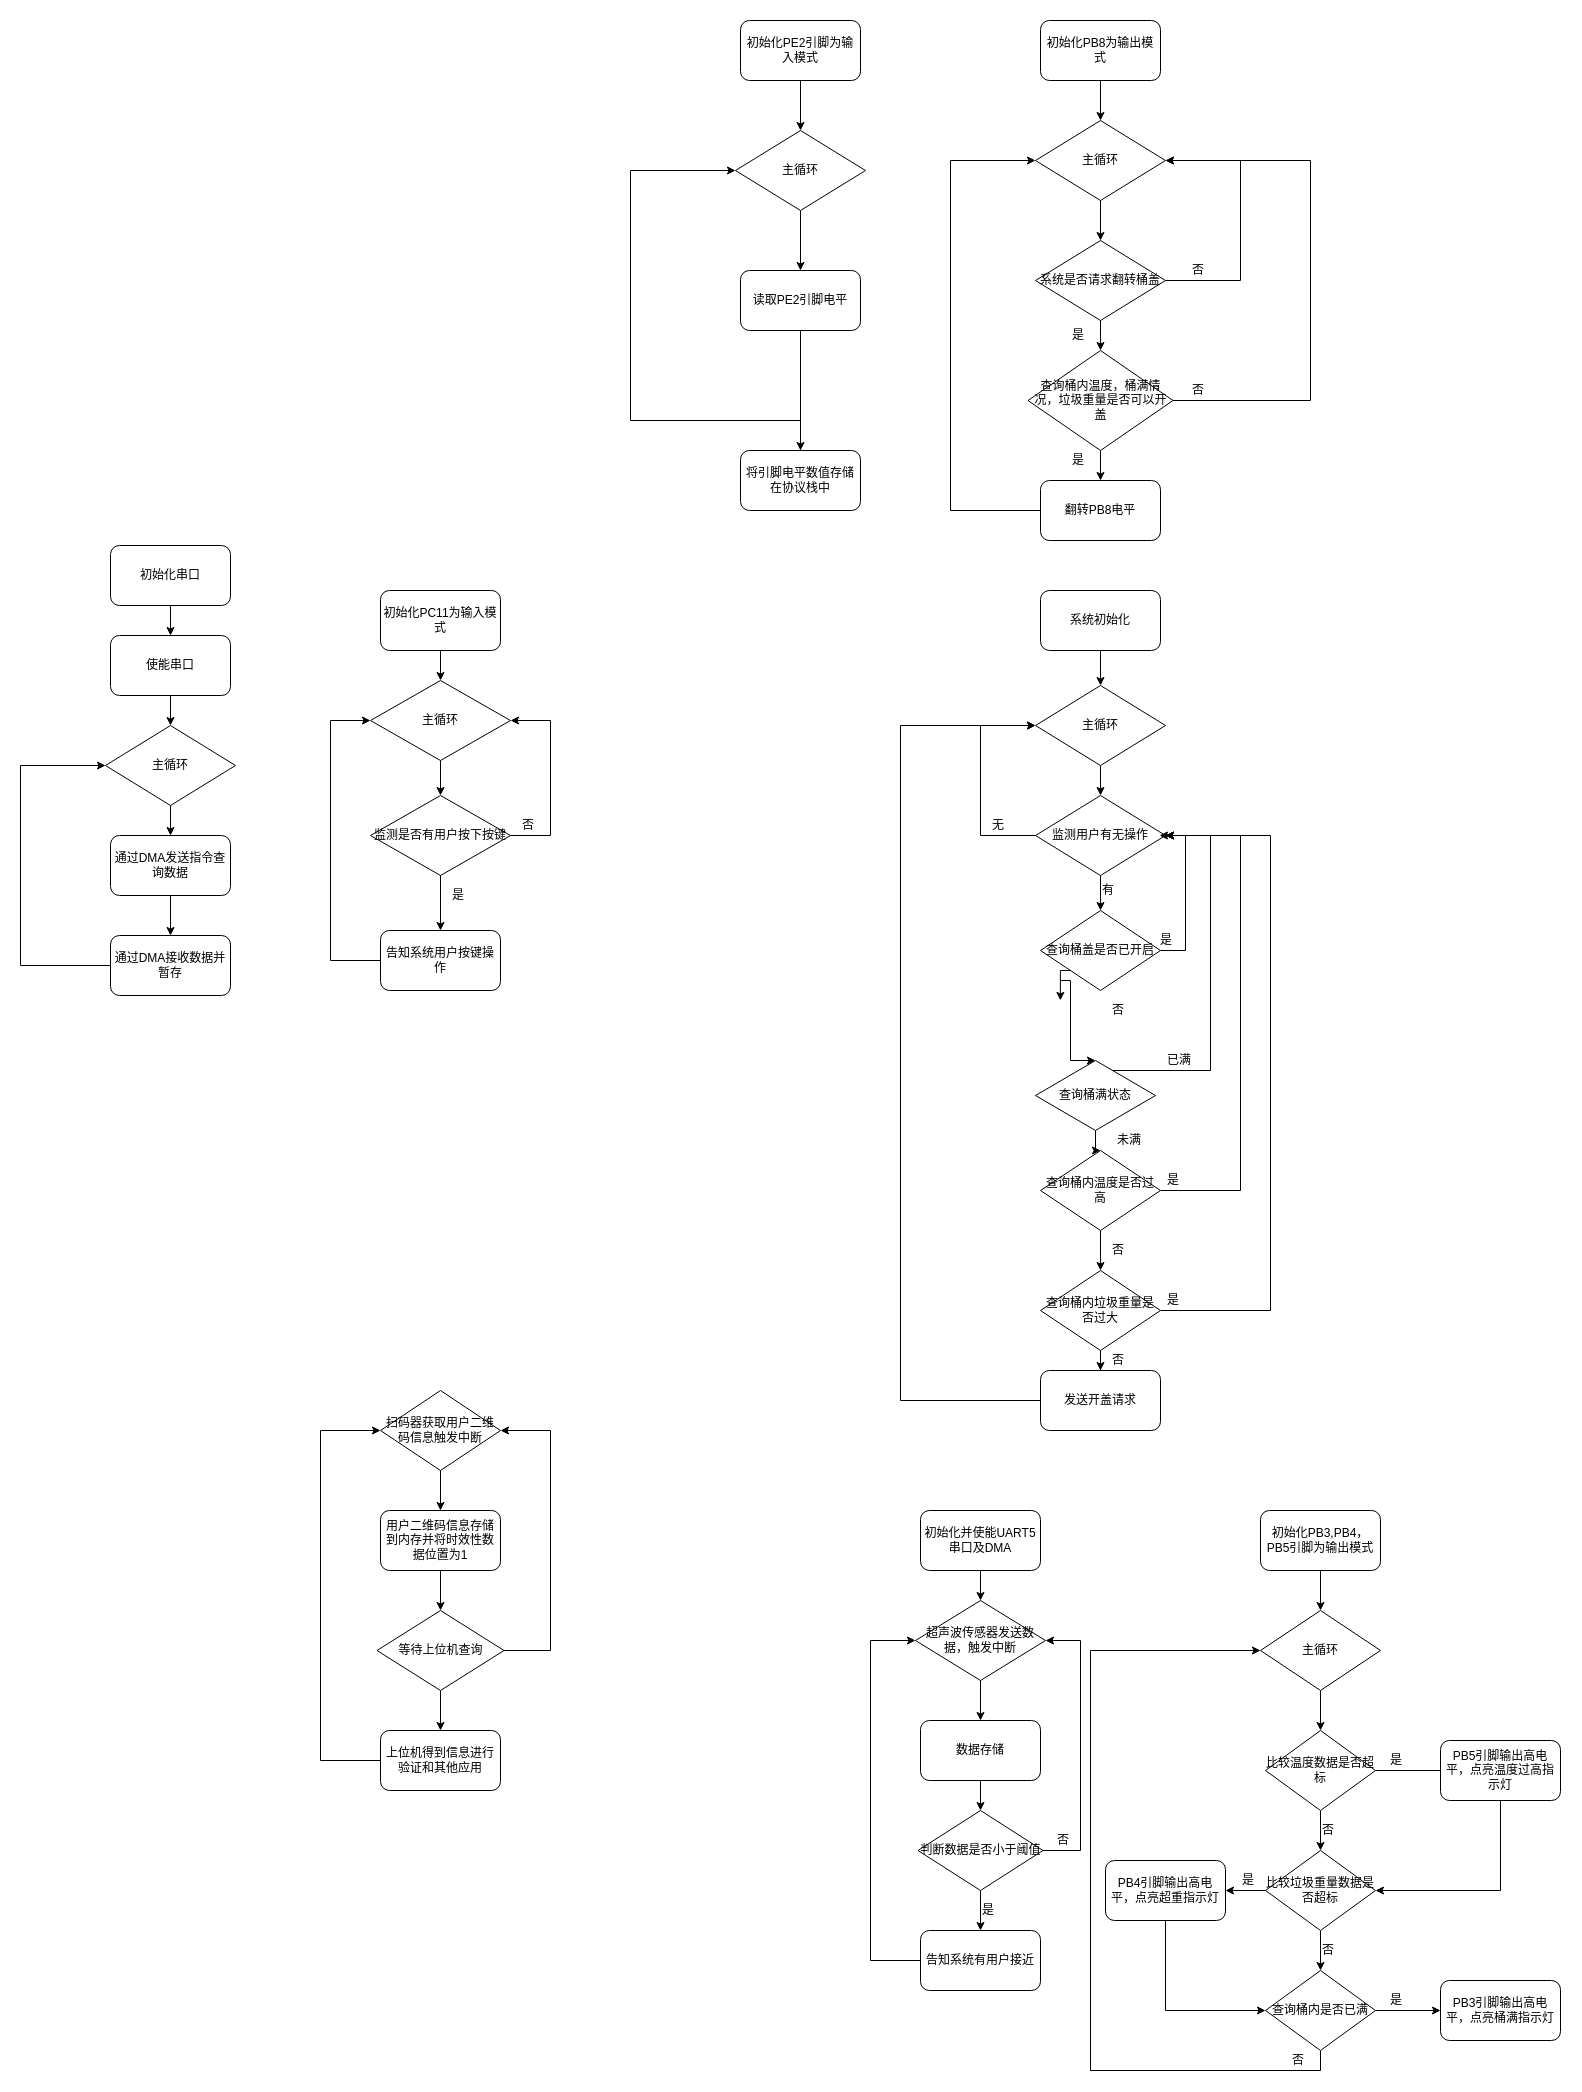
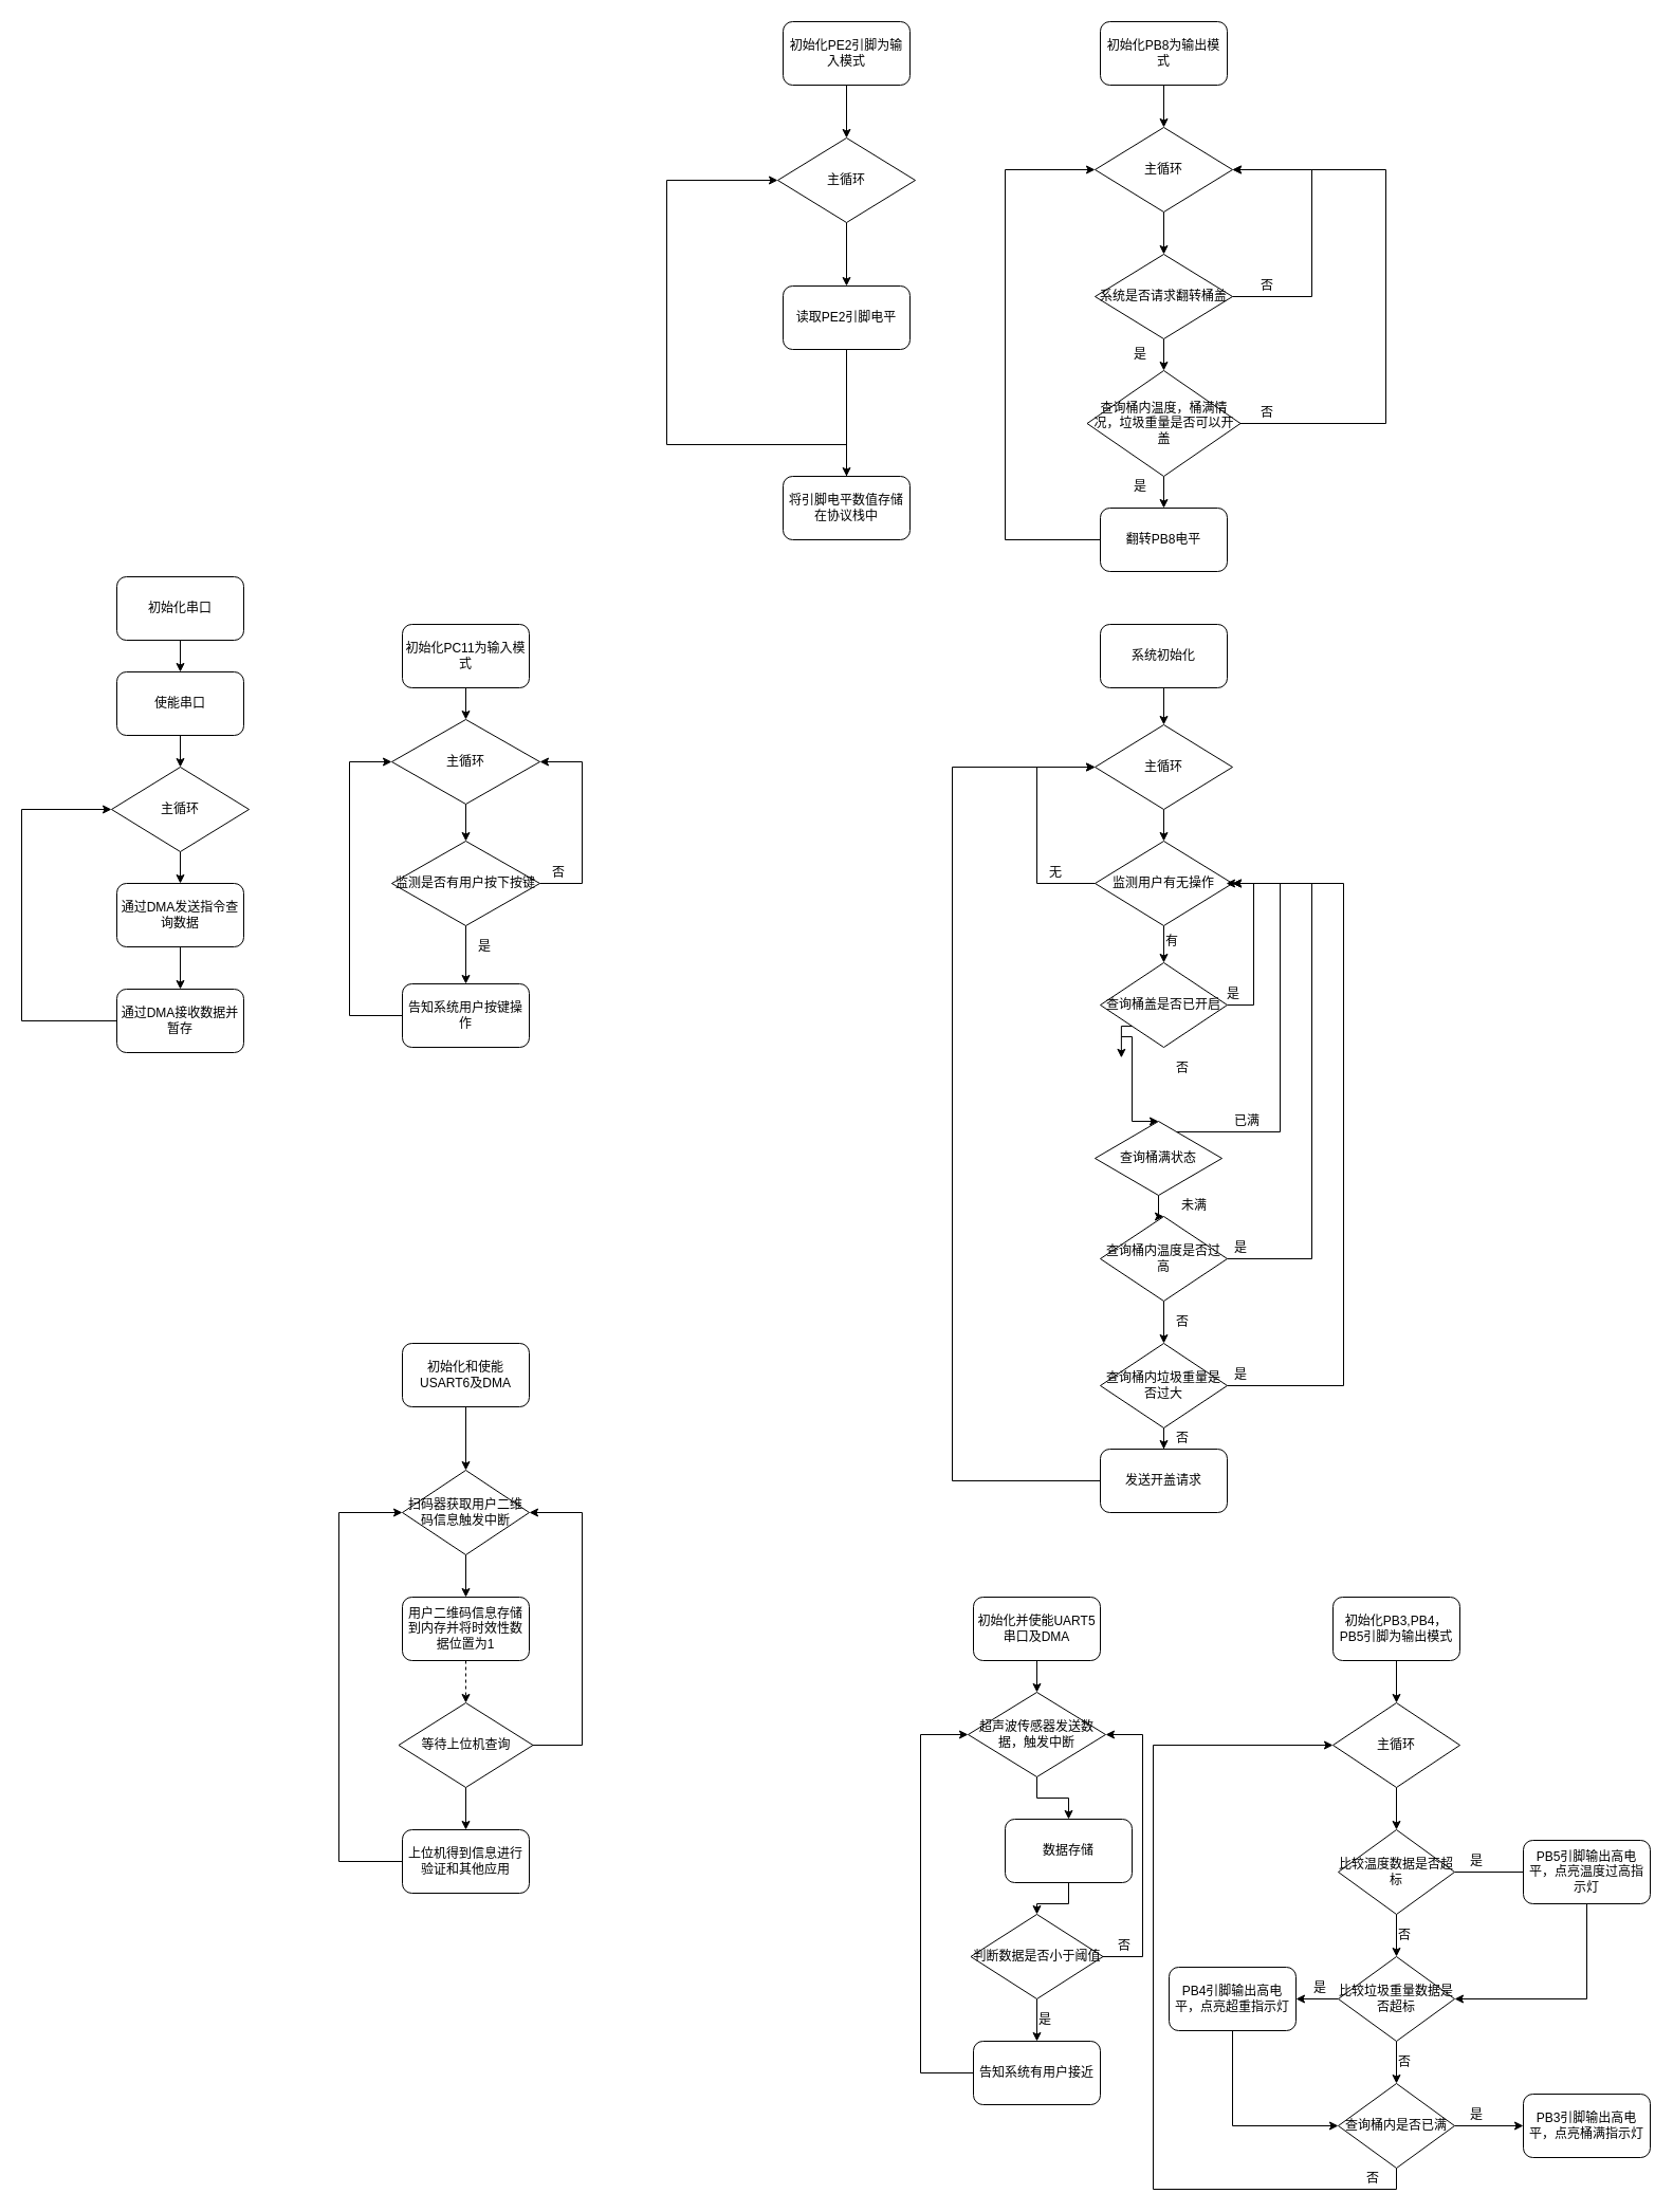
+ <mxCell id="81" value="初始化和使能USART6及DMA" style="rounded=1;whiteSpace=wrap;html=1;" vertex="1" parent="1"><mxGeometry x="380" y="1270" width="120" height="60" as="geometry" /></mxCell>
+ <mxCell id="80" style="edgeStyle=orthogonalEdgeStyle;rounded=0;orthogonalLoop=1;jettySize=auto;html=1;entryX=0.5;entryY=0;entryDx=0;entryDy=0;" edge="1" parent="1" source="81" target="82"><mxGeometry relative="1" as="geometry" /></mxCell>
- <mxCell id="84" style="edgeStyle=orthogonalEdgeStyle;rounded=0;orthogonalLoop=1;jettySize=auto;html=1;entryX=0.5;entryY=0;entryDx=0;entryDy=0;" edge="1" parent="1" source="85" target="88"><mxGeometry relative="1" as="geometry" /></mxCell>
+ <mxCell id="84" style="edgeStyle=orthogonalEdgeStyle;rounded=0;orthogonalLoop=1;jettySize=auto;html=1;entryX=0.5;entryY=0;entryDx=0;entryDy=0;dashed=1;" edge="1" parent="1" source="85" target="88"><mxGeometry relative="1" as="geometry" /></mxCell>
- <mxCell id="96" value="数据存储" style="rounded=1;whiteSpace=wrap;html=1;" vertex="1" parent="1"><mxGeometry x="920" y="1720" width="120" height="60" as="geometry" /></mxCell>
+ <mxCell id="96" value="数据存储" style="rounded=1;whiteSpace=wrap;html=1;" vertex="1" parent="1"><mxGeometry x="950" y="1720" width="120" height="60" as="geometry" /></mxCell>
